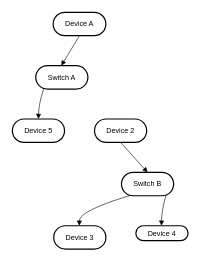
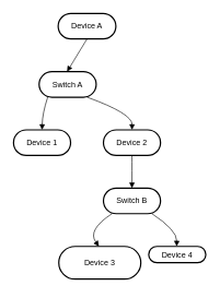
+ <mxCell id="11" value="" style="curved=1;startArrow=none;endArrow=block;exitX=0.84;exitY=1;entryX=0.5;entryY=0;" edge="1" parent="1" source="3" target="5"><mxGeometry relative="1" as="geometry"><Array as="points"><mxPoint x="201" y="173" /></Array></mxGeometry></mxCell>
- <mxCell id="4" value="Device 5" style="rounded=1;whiteSpace=wrap;arcSize=50;strokeWidth=2;" vertex="1" parent="1"><mxGeometry x="20" y="198" width="87" height="39" as="geometry" /></mxCell>
+ <mxCell id="4" value="Device 1" style="rounded=1;whiteSpace=wrap;arcSize=50;strokeWidth=2;" vertex="1" parent="1"><mxGeometry x="20" y="198" width="87" height="39" as="geometry" /></mxCell>
- <mxCell id="6" value="Switch B" style="rounded=1;whiteSpace=wrap;arcSize=50;strokeWidth=2;" vertex="1" parent="1"><mxGeometry x="202" y="287" width="87" height="39" as="geometry" /></mxCell>
+ <mxCell id="6" value="Switch B" style="rounded=1;whiteSpace=wrap;arcSize=50;strokeWidth=2;" vertex="1" parent="1"><mxGeometry x="157" y="287" width="87" height="39" as="geometry" /></mxCell>
- <mxCell id="7" value="Device 3" style="rounded=1;whiteSpace=wrap;arcSize=50;strokeWidth=2;" vertex="1" parent="1"><mxGeometry x="89" y="376" width="87" height="39" as="geometry" /></mxCell>
+ <mxCell id="7" value="Device 3" style="rounded=1;whiteSpace=wrap;arcSize=50;strokeWidth=2;" vertex="1" parent="1"><mxGeometry x="89" y="376" width="125" height="50" as="geometry" /></mxCell>
